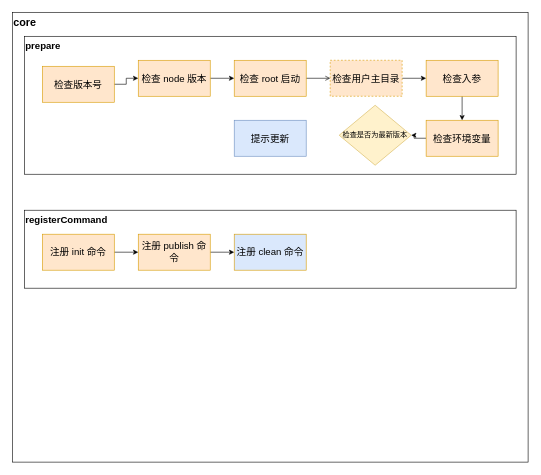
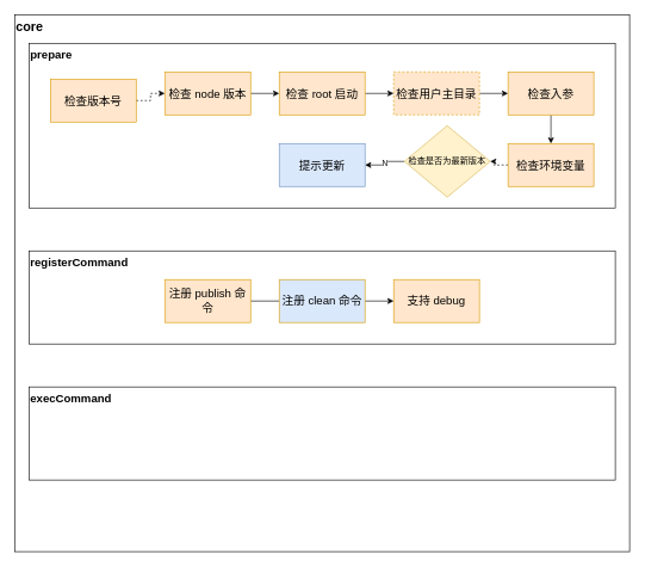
- <mxCell id="12" value="" style="edgeStyle=orthogonalEdgeStyle;rounded=0;orthogonalLoop=1;jettySize=auto;html=1;endArrow=open;" edge="1" parent="1" source="13" target="11"><mxGeometry relative="1" as="geometry" /></mxCell>
+ <mxCell id="12" value="" style="edgeStyle=orthogonalEdgeStyle;rounded=0;orthogonalLoop=1;jettySize=auto;html=1;" edge="1" parent="1" source="13" target="11"><mxGeometry relative="1" as="geometry" /></mxCell>
- <mxCell id="4" value="" style="edgeStyle=orthogonalEdgeStyle;rounded=0;orthogonalLoop=1;jettySize=auto;html=1;" edge="1" parent="1" source="5" target="7"><mxGeometry relative="1" as="geometry" /></mxCell>
+ <mxCell id="4" value="" style="edgeStyle=orthogonalEdgeStyle;rounded=0;orthogonalLoop=1;jettySize=auto;html=1;dashed=1;" edge="1" parent="1" source="5" target="7"><mxGeometry relative="1" as="geometry" /></mxCell>
+ <mxCell id="16" value="N" style="edgeStyle=orthogonalEdgeStyle;rounded=0;orthogonalLoop=1;jettySize=auto;html=1;" edge="1" parent="1" source="17" target="18"><mxGeometry relative="1" as="geometry" /></mxCell>
- <mxCell id="14" value="" style="edgeStyle=orthogonalEdgeStyle;rounded=0;orthogonalLoop=1;jettySize=auto;html=1;" edge="1" parent="1" source="15" target="17"><mxGeometry relative="1" as="geometry" /></mxCell>
+ <mxCell id="14" value="" style="edgeStyle=orthogonalEdgeStyle;rounded=0;orthogonalLoop=1;jettySize=auto;html=1;dashed=1;" edge="1" parent="1" source="15" target="17"><mxGeometry relative="1" as="geometry" /></mxCell>
- <mxCell id="21" value="注册 init 命令" style="rounded=0;whiteSpace=wrap;html=1;shadow=0;glass=0;sketch=0;fontSize=16;verticalAlign=middle;fillColor=#ffe6cc;strokeColor=#d79b00;" vertex="1" parent="1"><mxGeometry x="70" y="390" width="120" height="60" as="geometry" /></mxCell>
- <mxCell id="20" value="" style="edgeStyle=orthogonalEdgeStyle;rounded=0;orthogonalLoop=1;jettySize=auto;html=1;" edge="1" parent="1" source="21" target="23"><mxGeometry relative="1" as="geometry" /></mxCell>
- <mxCell id="22" value="" style="edgeStyle=orthogonalEdgeStyle;rounded=0;orthogonalLoop=1;jettySize=auto;html=1;" edge="1" parent="1" source="23" target="26"><mxGeometry relative="1" as="geometry" /></mxCell>
+ <mxCell id="22" value="" style="edgeStyle=orthogonalEdgeStyle;rounded=0;orthogonalLoop=1;jettySize=auto;html=1;endArrow=none;" edge="1" parent="1" source="23" target="26"><mxGeometry relative="1" as="geometry" /></mxCell>
+ <mxCell id="25" value="" style="edgeStyle=orthogonalEdgeStyle;rounded=0;orthogonalLoop=1;jettySize=auto;html=1;" edge="1" parent="1" source="26" target="24"><mxGeometry relative="1" as="geometry" /></mxCell>
+ <mxCell id="24" value="支持 debug" style="rounded=0;whiteSpace=wrap;html=1;shadow=0;glass=0;sketch=0;fontSize=16;verticalAlign=middle;fillColor=#ffe6cc;strokeColor=#d79b00;" vertex="1" parent="1"><mxGeometry x="550" y="390" width="120" height="60" as="geometry" /></mxCell>
+ <mxCell id="27" value="&lt;div style=&quot;font-size: 16px&quot;&gt;&lt;span style=&quot;font-size: 16px&quot;&gt;execCommand&lt;/span&gt;&lt;/div&gt;" style="rounded=0;whiteSpace=wrap;html=1;align=left;sketch=0;glass=0;shadow=0;verticalAlign=top;fontSize=16;fontStyle=1" vertex="1" parent="1"><mxGeometry x="40" y="540" width="820" height="130" as="geometry" /></mxCell>
